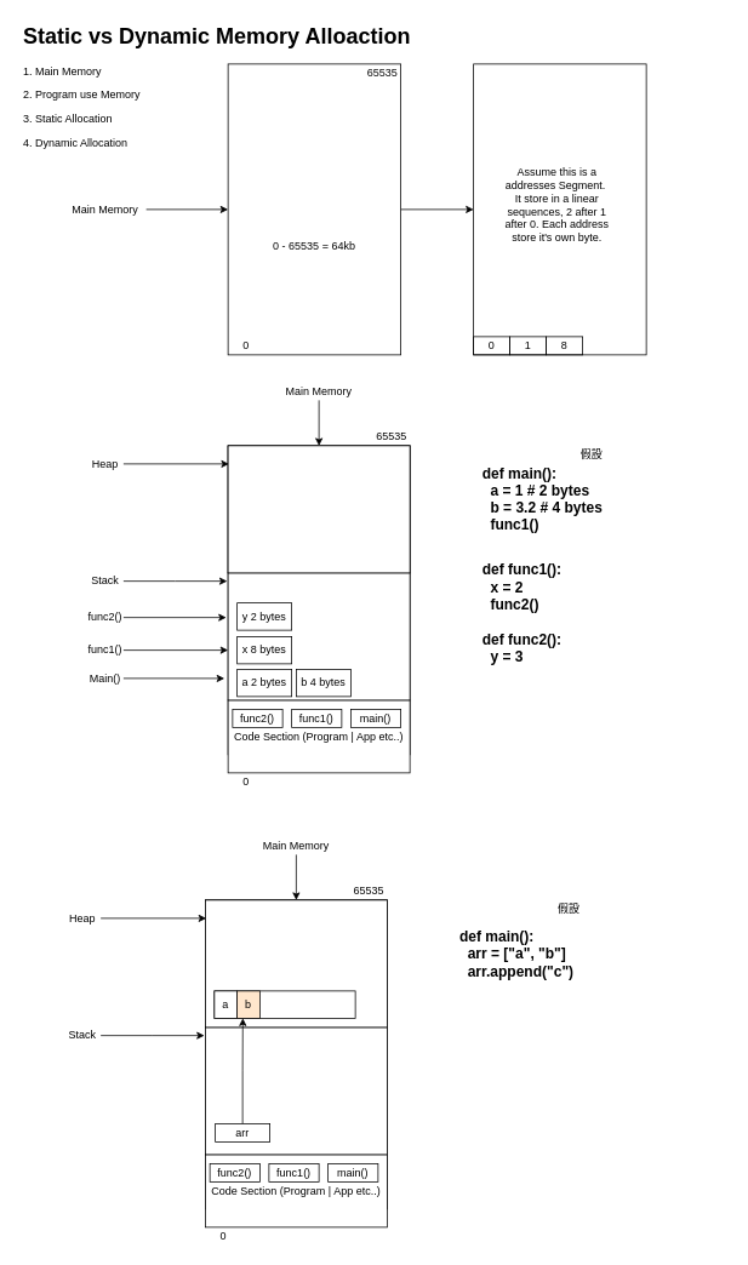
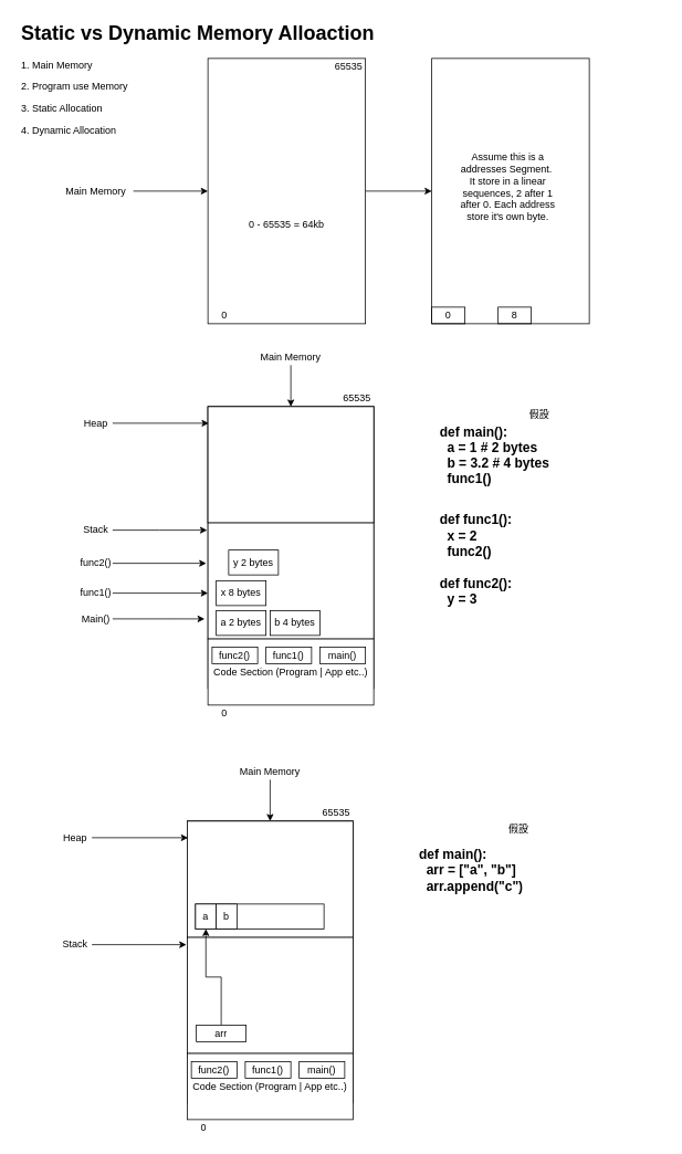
- <mxCell id="11" value="1" style="text;html=1;fillColor=none;align=center;verticalAlign=middle;whiteSpace=wrap;rounded=0;strokeColor=#000000;" vertex="1" parent="1"><mxGeometry x="560" y="370" width="40" height="20" as="geometry" /></mxCell>
- <mxCell id="40" value="y 2 bytes" style="rounded=0;whiteSpace=wrap;html=1;strokeColor=#000000;" vertex="1" parent="1"><mxGeometry x="260" y="663" width="60" height="30" as="geometry" /></mxCell>
+ <mxCell id="40" value="y 2 bytes" style="rounded=0;whiteSpace=wrap;html=1;strokeColor=#000000;" vertex="1" parent="1"><mxGeometry x="275" y="663" width="60" height="30" as="geometry" /></mxCell>
- <mxCell id="65" value="b" style="rounded=0;whiteSpace=wrap;html=1;strokeColor=#000000;fillColor=#ffe6cc;" vertex="1" parent="1"><mxGeometry x="260" y="1090" width="25" height="30" as="geometry" /></mxCell>
+ <mxCell id="65" value="b" style="rounded=0;whiteSpace=wrap;html=1;strokeColor=#000000;" vertex="1" parent="1"><mxGeometry x="260" y="1090" width="25" height="30" as="geometry" /></mxCell>
- <mxCell id="53" style="edgeStyle=orthogonalEdgeStyle;rounded=0;orthogonalLoop=1;jettySize=auto;html=1;entryX=0.25;entryY=1;entryDx=0;entryDy=0;" edge="1" parent="1" source="54" target="65"><mxGeometry relative="1" as="geometry" /></mxCell>
+ <mxCell id="53" style="edgeStyle=orthogonalEdgeStyle;rounded=0;orthogonalLoop=1;jettySize=auto;html=1;" edge="1" parent="1" source="54" target="64"><mxGeometry relative="1" as="geometry" /></mxCell>
